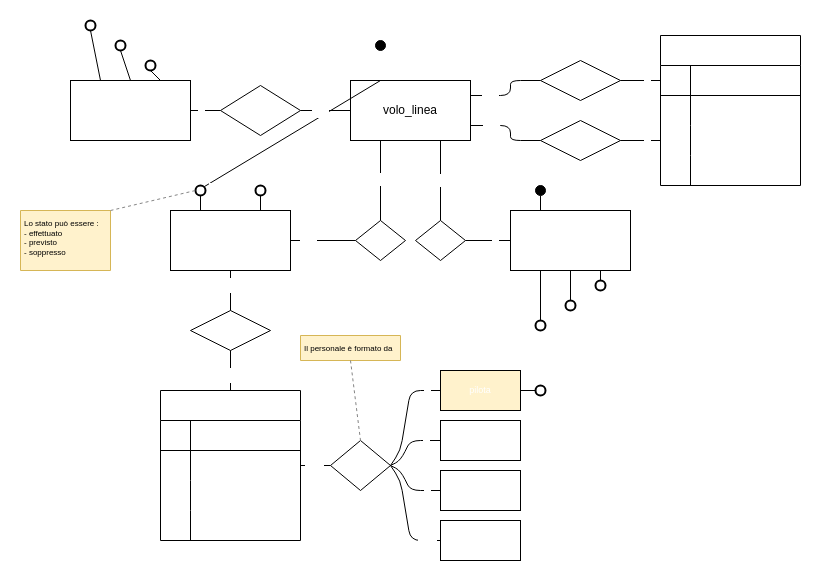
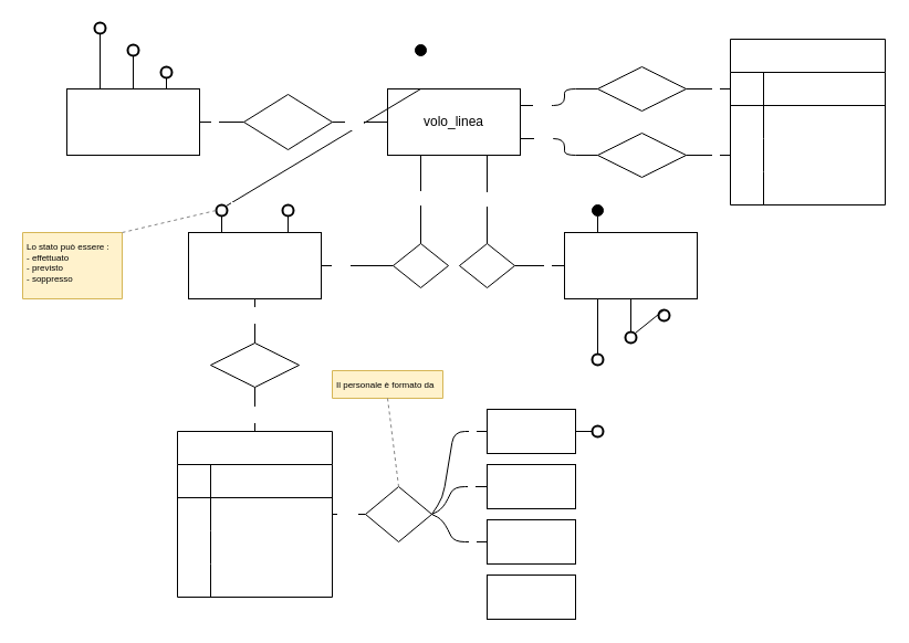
- <mxCell id="5" value="orario" style="whiteSpace=wrap;html=1;fontColor=#FFFFFF;" parent="1" vertex="1"><mxGeometry x="70" y="80" width="120" height="60" as="geometry" /></mxCell>
+ <mxCell id="5" value="orario" style="whiteSpace=wrap;html=1;fontColor=#FFFFFF;" parent="1" vertex="1"><mxGeometry x="60" y="80" width="120" height="60" as="geometry" /></mxCell>
- <mxCell id="61" value="" style="endArrow=none;html=1;fontColor=#FFFFFF;entryX=0.75;entryY=1;entryDx=0;entryDy=0;exitX=0.5;exitY=0;exitDx=0;exitDy=0;" parent="1" source="59" target="50" edge="1"><mxGeometry width="50" height="50" relative="1" as="geometry"><mxPoint x="600" y="290" as="sourcePoint" /><mxPoint x="590" y="280" as="targetPoint" /></mxGeometry></mxCell>
+ <mxCell id="61" value="" style="endArrow=none;html=1;fontColor=#FFFFFF;exitX=0.5;exitY=0;exitDx=0;exitDy=0;" parent="1" source="59" target="58" edge="1"><mxGeometry width="50" height="50" relative="1" as="geometry"><mxPoint x="600" y="290" as="sourcePoint" /><mxPoint x="590" y="280" as="targetPoint" /></mxGeometry></mxCell>
- <mxCell id="82" value="pilota" style="whiteSpace=wrap;html=1;rounded=0;shadow=0;labelBackgroundColor=none;fontSize=9;fontColor=#FFFFFF;fillColor=#fff2cc;" parent="1" vertex="1"><mxGeometry x="440" y="370" width="80" height="40" as="geometry" /></mxCell>
+ <mxCell id="82" value="pilota" style="whiteSpace=wrap;html=1;rounded=0;shadow=0;labelBackgroundColor=none;fontSize=9;fontColor=#FFFFFF;" parent="1" vertex="1"><mxGeometry x="440" y="370" width="80" height="40" as="geometry" /></mxCell>
- <mxCell id="95" value="" style="endArrow=none;html=1;fontSize=12;fontColor=#FFFFFF;entryX=1;entryY=0.5;entryDx=0;entryDy=0;exitX=0;exitY=0.5;exitDx=0;exitDy=0;" parent="1" source="85" target="86" edge="1"><mxGeometry width="50" height="50" relative="1" as="geometry"><mxPoint x="375" y="520" as="sourcePoint" /><mxPoint x="400" y="465" as="targetPoint" /><Array as="points"><mxPoint x="410" y="540" /><mxPoint x="400" y="480" /></Array></mxGeometry></mxCell>
- <mxCell id="96" value="1:N" style="edgeLabel;html=1;align=center;verticalAlign=middle;resizable=0;points=[];fontSize=12;fontColor=#FFFFFF;" parent="95" vertex="1" connectable="0"><mxGeometry x="-0.827" relative="1" as="geometry"><mxPoint x="-5" as="offset" /></mxGeometry></mxCell>
